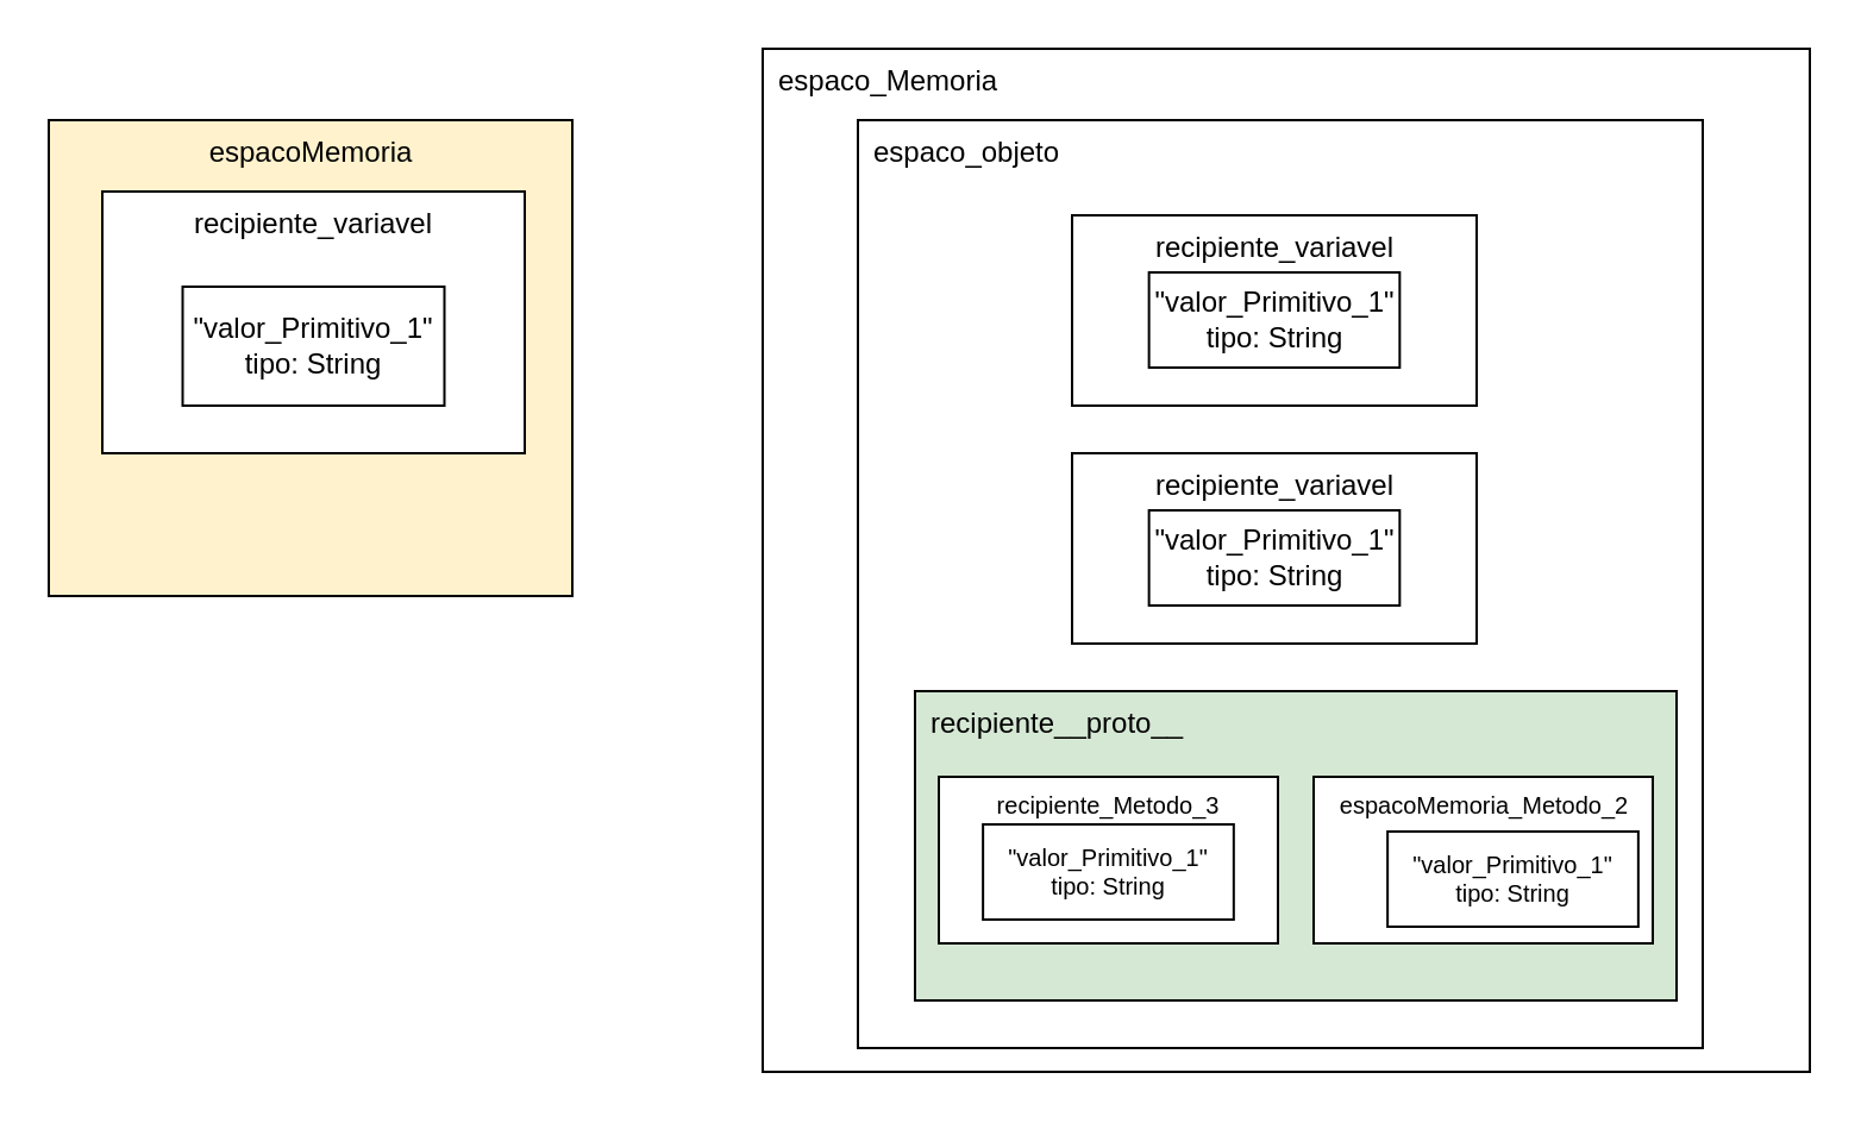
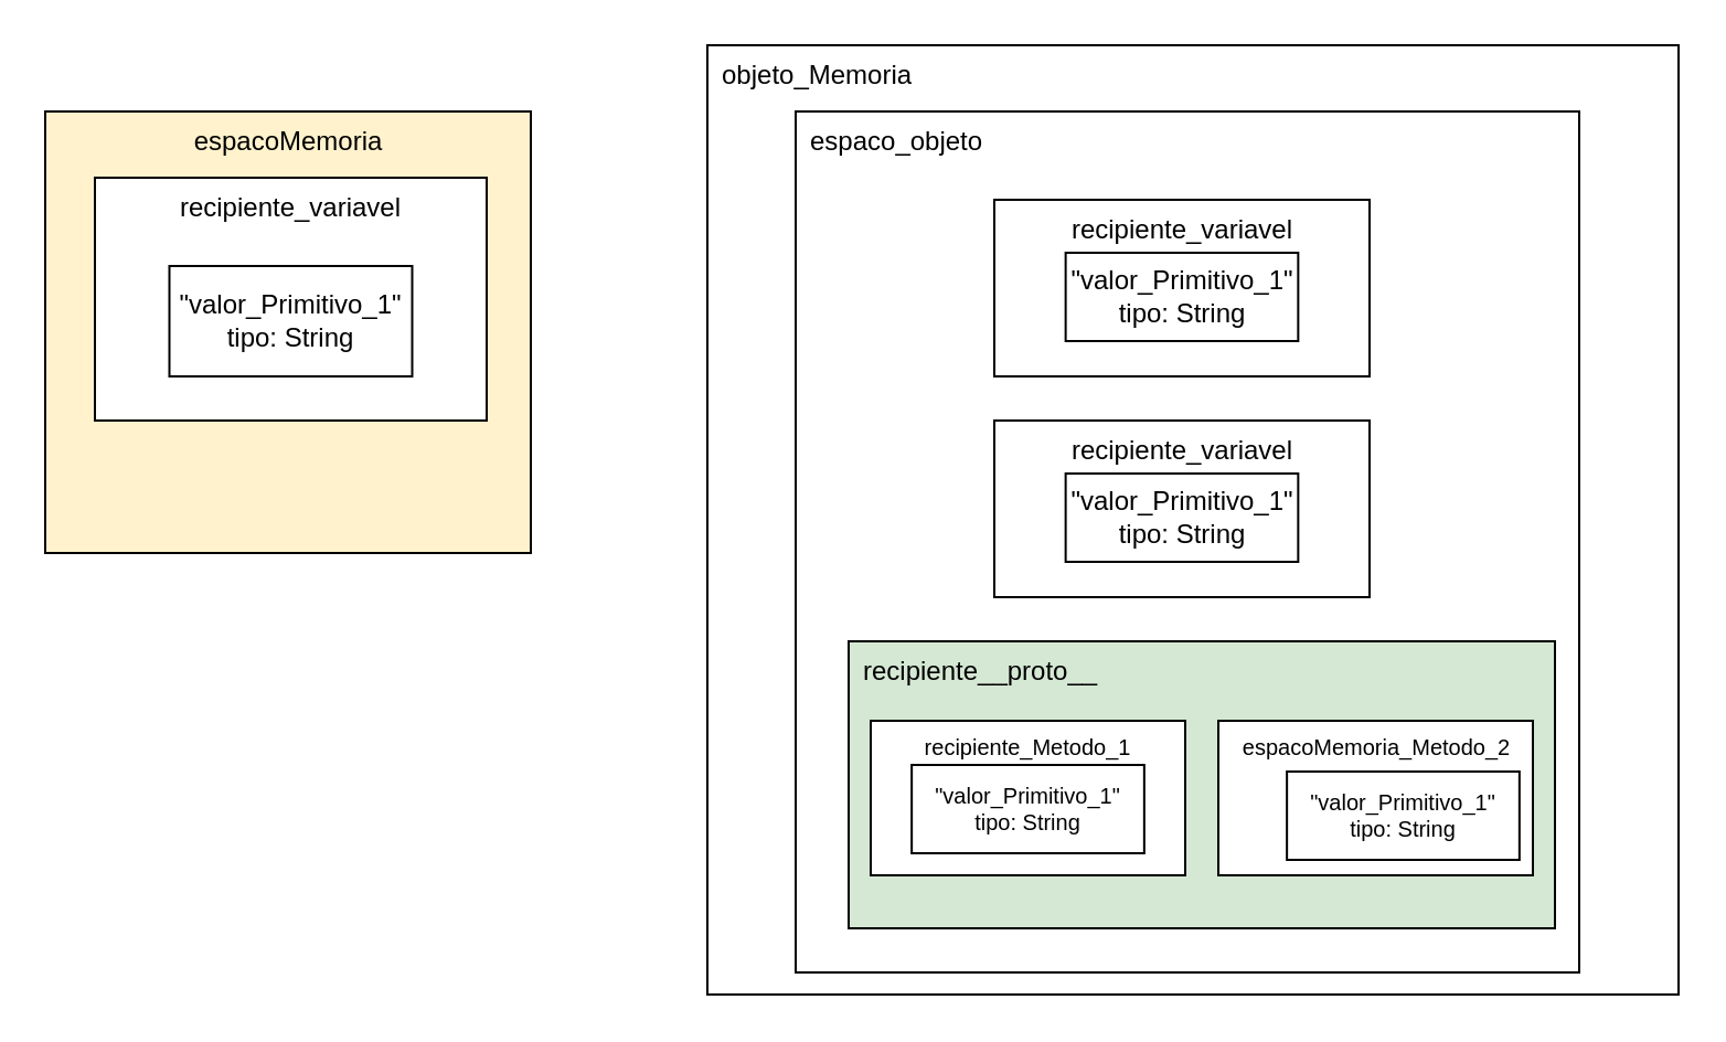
- <mxCell id="2" value="espaco_Memoria" style="html=1;verticalAlign=top;align=left;spacingLeft=5;" parent="1" vertex="1"><mxGeometry x="320" y="20" width="440" height="430" as="geometry" /></mxCell>
+ <mxCell id="2" value="objeto_Memoria" style="html=1;verticalAlign=top;align=left;spacingLeft=5;" parent="1" vertex="1"><mxGeometry x="320" y="20" width="440" height="430" as="geometry" /></mxCell>
- <mxCell id="16" value="recipiente_Metodo_3" style="html=1;verticalAlign=top;fontSize=10;" parent="15" vertex="1"><mxGeometry y="-21" width="142.5" height="70" as="geometry" /></mxCell>
+ <mxCell id="16" value="recipiente_Metodo_1" style="html=1;verticalAlign=top;fontSize=10;" parent="15" vertex="1"><mxGeometry y="-21" width="142.5" height="70" as="geometry" /></mxCell>
